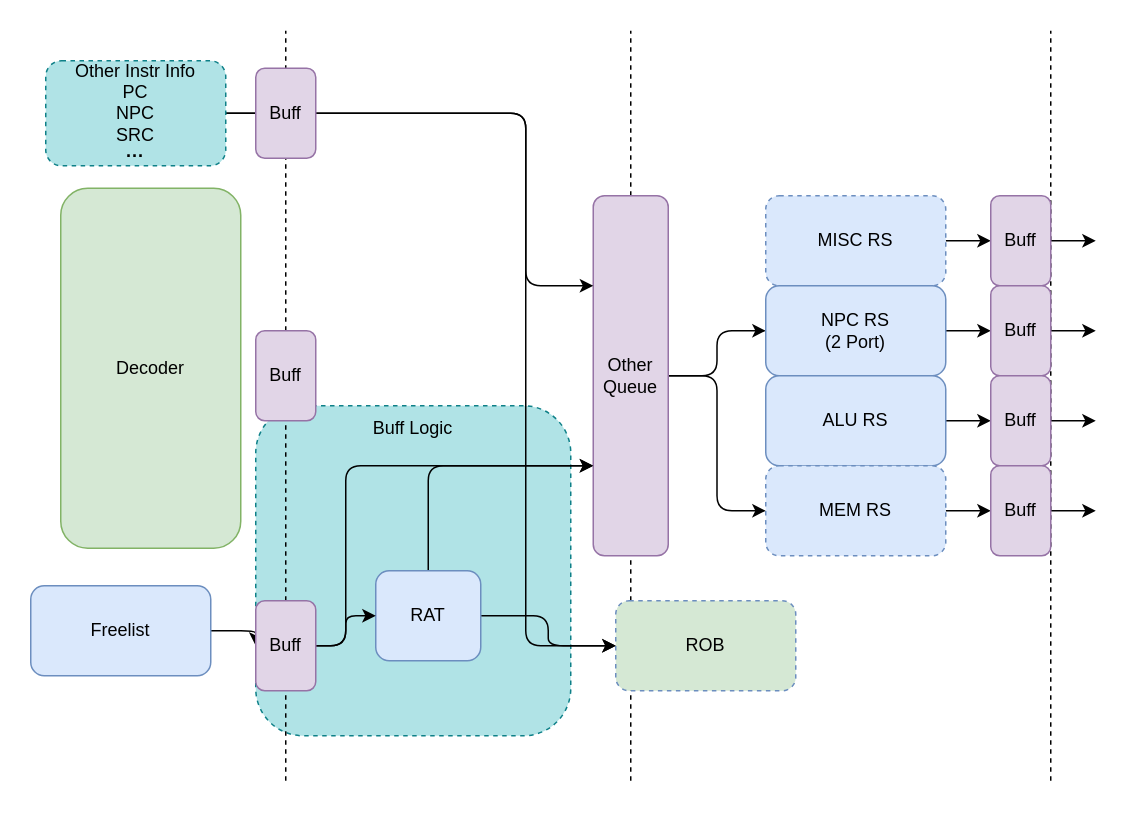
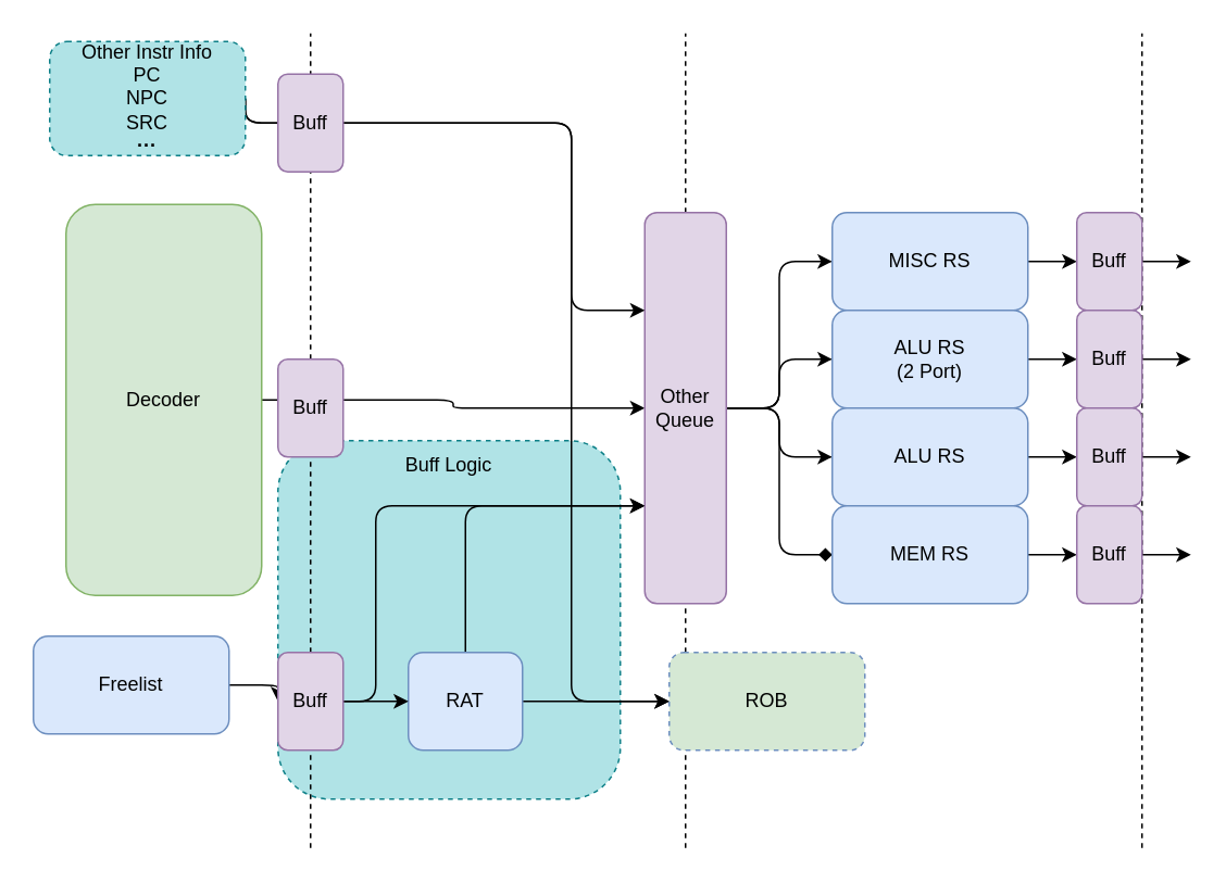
- <mxCell id="20" value="Other Instr Info&lt;div&gt;PC&lt;/div&gt;&lt;div&gt;NPC&lt;/div&gt;&lt;div&gt;SRC&lt;/div&gt;&lt;div&gt;&lt;b&gt;···&lt;/b&gt;&lt;/div&gt;" style="text;html=1;align=center;verticalAlign=middle;whiteSpace=wrap;rounded=1;strokeColor=#0e8088;dashed=1;fillColor=#b0e3e6;" vertex="1" parent="1"><mxGeometry x="30" y="40" width="120" height="70" as="geometry" /></mxCell>
+ <mxCell id="20" value="Other Instr Info&lt;div&gt;PC&lt;/div&gt;&lt;div&gt;NPC&lt;/div&gt;&lt;div&gt;SRC&lt;/div&gt;&lt;div&gt;&lt;b&gt;···&lt;/b&gt;&lt;/div&gt;" style="text;html=1;align=center;verticalAlign=middle;whiteSpace=wrap;rounded=1;strokeColor=#0e8088;dashed=1;fillColor=#b0e3e6;" vertex="1" parent="1"><mxGeometry x="30" y="25" width="120" height="70" as="geometry" /></mxCell>
- <mxCell id="25" value="MISC RS" style="rounded=1;whiteSpace=wrap;html=1;fillColor=#dae8fc;strokeColor=#6c8ebf;dashed=1;" vertex="1" parent="1"><mxGeometry x="510" y="130" width="120" height="60" as="geometry" /></mxCell>
+ <mxCell id="25" value="MISC RS" style="rounded=1;whiteSpace=wrap;html=1;fillColor=#dae8fc;strokeColor=#6c8ebf;" vertex="1" parent="1"><mxGeometry x="510" y="130" width="120" height="60" as="geometry" /></mxCell>
+ <mxCell id="12" style="edgeStyle=orthogonalEdgeStyle;rounded=1;orthogonalLoop=1;jettySize=auto;html=1;exitX=1;exitY=0.5;exitDx=0;exitDy=0;entryX=0;entryY=0.5;entryDx=0;entryDy=0;" edge="1" parent="1" source="16" target="25"><mxGeometry relative="1" as="geometry" /></mxCell>
- <mxCell id="27" value="NPC RS&lt;div&gt;(2 Port)&lt;/div&gt;" style="rounded=1;whiteSpace=wrap;html=1;fillColor=#dae8fc;strokeColor=#6c8ebf;" vertex="1" parent="1"><mxGeometry x="510" y="190" width="120" height="60" as="geometry" /></mxCell>
+ <mxCell id="27" value="ALU RS&lt;div&gt;(2 Port)&lt;/div&gt;" style="rounded=1;whiteSpace=wrap;html=1;fillColor=#dae8fc;strokeColor=#6c8ebf;" vertex="1" parent="1"><mxGeometry x="510" y="190" width="120" height="60" as="geometry" /></mxCell>
+ <mxCell id="4" style="edgeStyle=orthogonalEdgeStyle;rounded=1;orthogonalLoop=1;jettySize=auto;html=1;exitX=1;exitY=0.5;exitDx=0;exitDy=0;" edge="1" parent="1" source="5" target="16"><mxGeometry relative="1" as="geometry" /></mxCell>
+ <mxCell id="14" style="edgeStyle=orthogonalEdgeStyle;rounded=1;orthogonalLoop=1;jettySize=auto;html=1;exitX=1;exitY=0.5;exitDx=0;exitDy=0;entryX=0;entryY=0.5;entryDx=0;entryDy=0;" edge="1" parent="1" source="16" target="29"><mxGeometry relative="1" as="geometry" /></mxCell>
- <mxCell id="15" style="edgeStyle=orthogonalEdgeStyle;rounded=1;orthogonalLoop=1;jettySize=auto;html=1;exitX=1;exitY=0.5;exitDx=0;exitDy=0;entryX=0;entryY=0.5;entryDx=0;entryDy=0;" edge="1" parent="1" source="16" target="31"><mxGeometry relative="1" as="geometry" /></mxCell>
+ <mxCell id="15" style="edgeStyle=orthogonalEdgeStyle;rounded=1;orthogonalLoop=1;jettySize=auto;html=1;exitX=1;exitY=0.5;exitDx=0;exitDy=0;entryX=0;entryY=0.5;entryDx=0;entryDy=0;endArrow=diamond;" edge="1" parent="1" source="16" target="31"><mxGeometry relative="1" as="geometry" /></mxCell>
- <mxCell id="31" value="MEM RS" style="rounded=1;whiteSpace=wrap;html=1;fillColor=#dae8fc;strokeColor=#6c8ebf;dashed=1;" vertex="1" parent="1"><mxGeometry x="510" y="310" width="120" height="60" as="geometry" /></mxCell>
+ <mxCell id="31" value="MEM RS" style="rounded=1;whiteSpace=wrap;html=1;fillColor=#dae8fc;strokeColor=#6c8ebf;" vertex="1" parent="1"><mxGeometry x="510" y="310" width="120" height="60" as="geometry" /></mxCell>
- <mxCell id="10" value="RAT" style="rounded=1;whiteSpace=wrap;html=1;fillColor=#dae8fc;strokeColor=#6c8ebf;" vertex="1" parent="1"><mxGeometry x="250" y="380" width="70" height="60" as="geometry" /></mxCell>
+ <mxCell id="10" value="RAT" style="rounded=1;whiteSpace=wrap;html=1;fillColor=#dae8fc;strokeColor=#6c8ebf;" vertex="1" parent="1"><mxGeometry x="250" y="400" width="70" height="60" as="geometry" /></mxCell>
